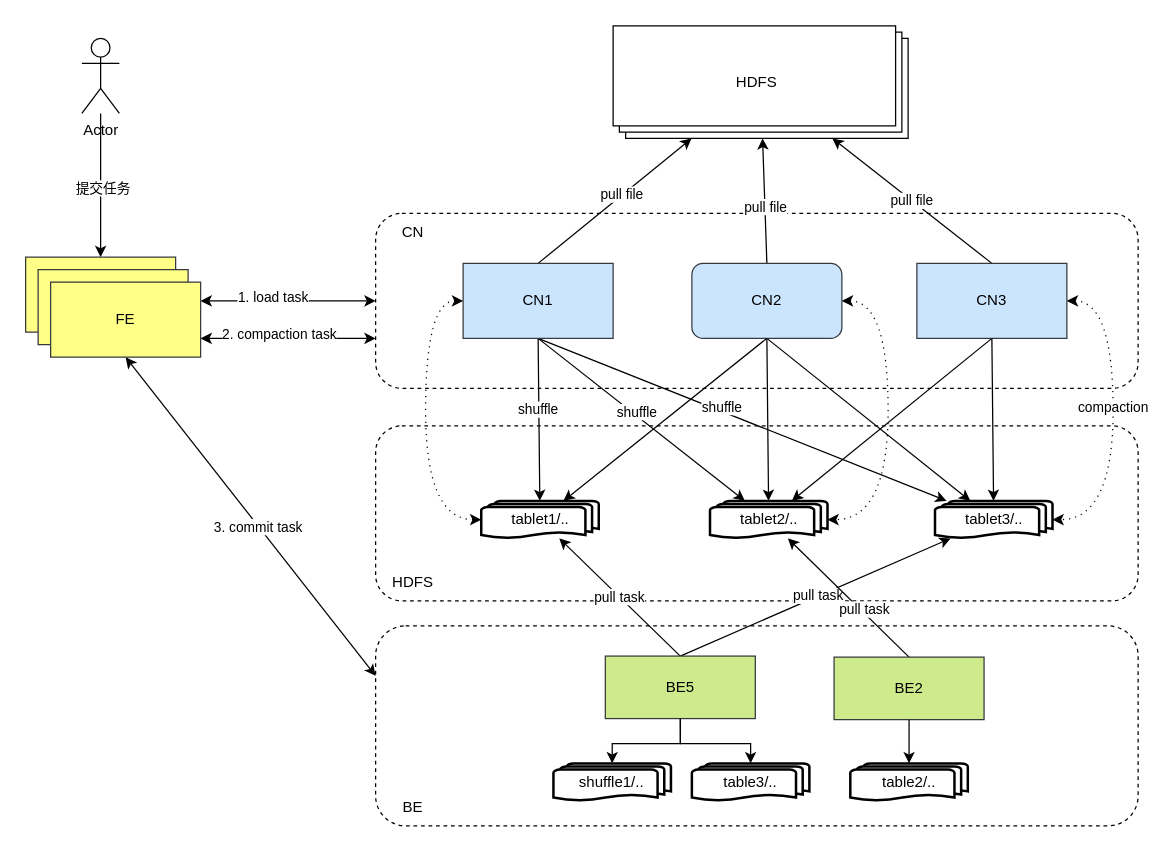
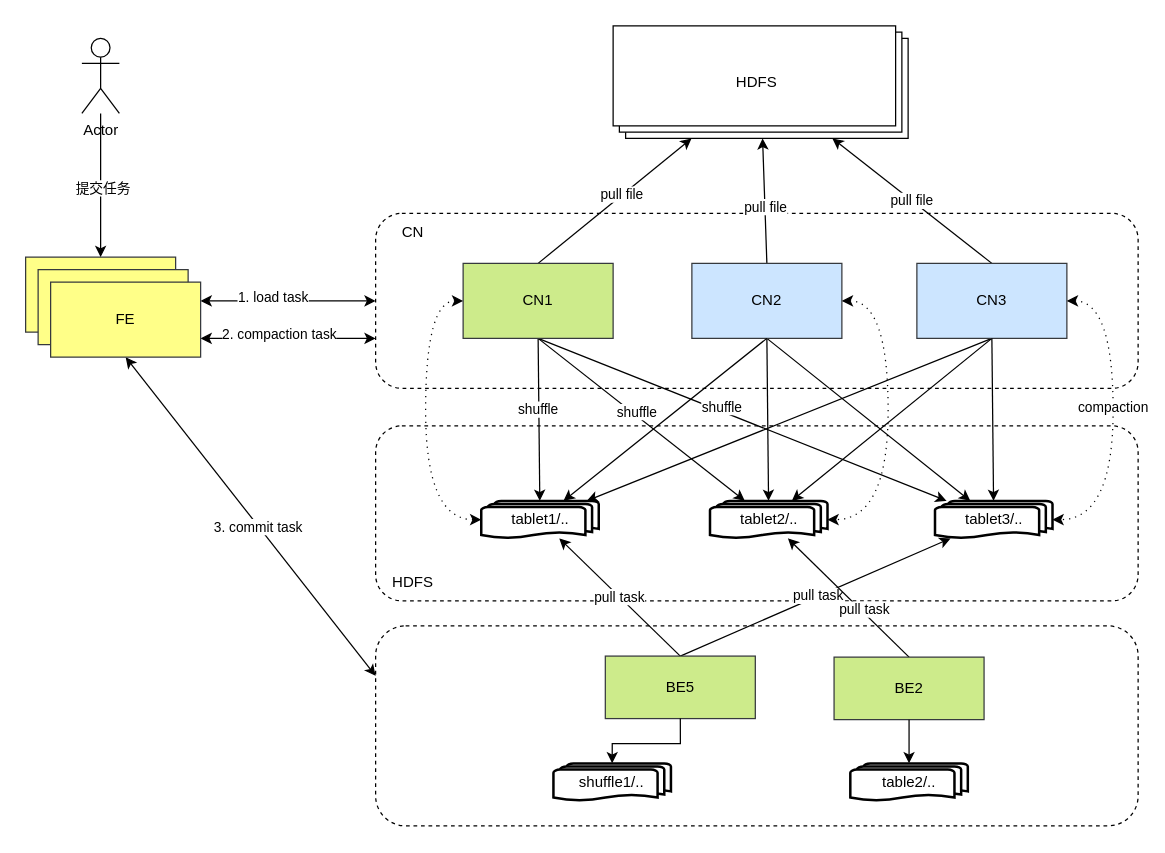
- <mxCell id="12" value="CN1" style="rounded=0;whiteSpace=wrap;html=1;fillColor=#cce5ff;strokeColor=#36393d;" vertex="1" parent="1"><mxGeometry x="370" y="210" width="120" height="60" as="geometry" /></mxCell>
+ <mxCell id="12" value="CN1" style="rounded=0;whiteSpace=wrap;html=1;fillColor=#cdeb8b;strokeColor=#36393d;" vertex="1" parent="1"><mxGeometry x="370" y="210" width="120" height="60" as="geometry" /></mxCell>
- <mxCell id="17" value="CN2" style="whiteSpace=wrap;html=1;fillColor=#cce5ff;strokeColor=#36393d;rounded=1;" vertex="1" parent="1"><mxGeometry x="553" y="210" width="120" height="60" as="geometry" /></mxCell>
+ <mxCell id="17" value="CN2" style="rounded=0;whiteSpace=wrap;html=1;fillColor=#cce5ff;strokeColor=#36393d;" vertex="1" parent="1"><mxGeometry x="553" y="210" width="120" height="60" as="geometry" /></mxCell>
+ <mxCell id="18" style="rounded=0;orthogonalLoop=1;jettySize=auto;html=1;exitX=0.5;exitY=1;exitDx=0;exitDy=0;" edge="1" parent="1" source="21" target="22"><mxGeometry relative="1" as="geometry" /></mxCell>
- <mxCell id="36" style="edgeStyle=orthogonalEdgeStyle;rounded=0;orthogonalLoop=1;jettySize=auto;html=1;exitX=0.5;exitY=1;exitDx=0;exitDy=0;" edge="1" parent="1" source="37" target="48"><mxGeometry relative="1" as="geometry" /></mxCell>
- <mxCell id="48" value="table3/.." style="strokeWidth=2;html=1;shape=mxgraph.flowchart.multi-document;whiteSpace=wrap;" vertex="1" parent="1"><mxGeometry x="553" y="610" width="94" height="30" as="geometry" /></mxCell>
- <mxCell id="47" value="BE" style="text;html=1;align=center;verticalAlign=middle;whiteSpace=wrap;rounded=0;" vertex="1" parent="1"><mxGeometry x="300" y="630" width="60" height="30" as="geometry" /></mxCell>
